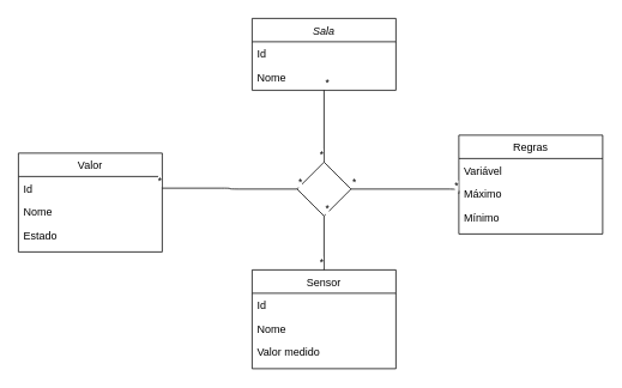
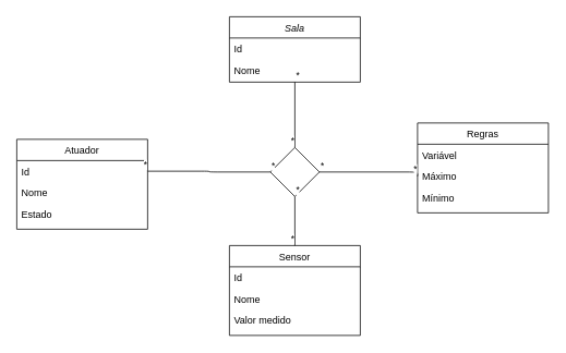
- <mxCell id="10" value="Valor" style="swimlane;fontStyle=0;align=center;verticalAlign=top;childLayout=stackLayout;horizontal=1;startSize=26;horizontalStack=0;resizeParent=1;resizeLast=0;collapsible=1;marginBottom=0;rounded=0;shadow=0;strokeWidth=1;" vertex="1" parent="1"><mxGeometry x="20" y="170" width="160" height="110" as="geometry"><mxRectangle x="550" y="140" width="160" height="26" as="alternateBounds" /></mxGeometry></mxCell>
+ <mxCell id="10" value="Atuador" style="swimlane;fontStyle=0;align=center;verticalAlign=top;childLayout=stackLayout;horizontal=1;startSize=26;horizontalStack=0;resizeParent=1;resizeLast=0;collapsible=1;marginBottom=0;rounded=0;shadow=0;strokeWidth=1;" vertex="1" parent="1"><mxGeometry x="20" y="170" width="160" height="110" as="geometry"><mxRectangle x="550" y="140" width="160" height="26" as="alternateBounds" /></mxGeometry></mxCell>
